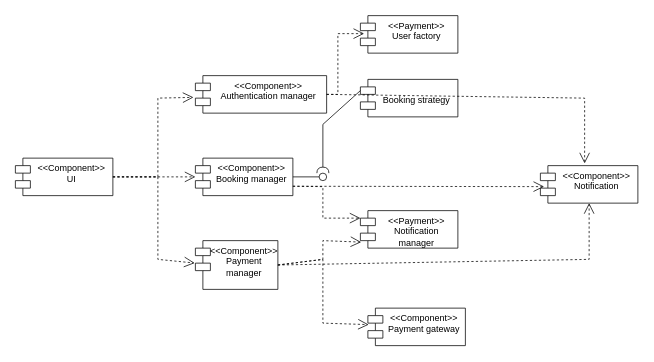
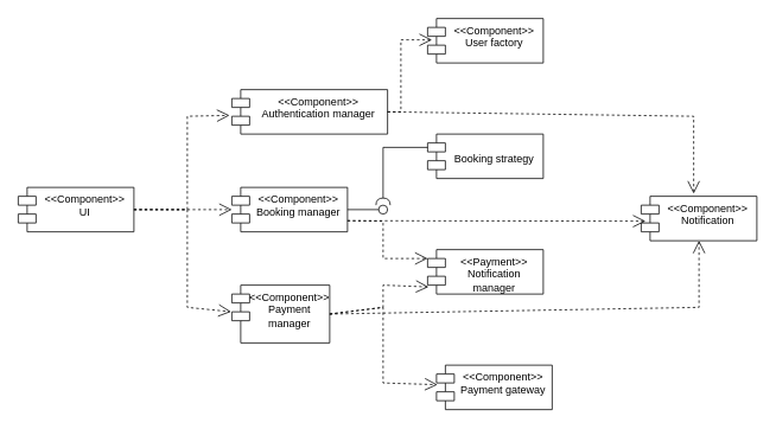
- <mxCell id="7" value="&amp;lt;&amp;lt;Payment&amp;gt;&amp;gt;&lt;div&gt;User factory&lt;/div&gt;" style="shape=module;align=left;spacingLeft=20;align=center;verticalAlign=top;whiteSpace=wrap;html=1;" vertex="1" parent="1"><mxGeometry x="480" y="20" width="130" height="50" as="geometry" /></mxCell>
+ <mxCell id="7" value="&amp;lt;&amp;lt;Component&amp;gt;&amp;gt;&lt;div&gt;User factory&lt;/div&gt;" style="shape=module;align=left;spacingLeft=20;align=center;verticalAlign=top;whiteSpace=wrap;html=1;" vertex="1" parent="1"><mxGeometry x="480" y="20" width="130" height="50" as="geometry" /></mxCell>
- <mxCell id="8" value="&lt;div&gt;&lt;br&gt;&lt;/div&gt;&lt;div&gt;Booking strategy&lt;/div&gt;" style="shape=module;align=left;spacingLeft=20;align=center;verticalAlign=top;whiteSpace=wrap;html=1;" vertex="1" parent="1"><mxGeometry x="480" y="105" width="130" height="50" as="geometry" /></mxCell>
+ <mxCell id="8" value="&lt;div&gt;&lt;br&gt;&lt;/div&gt;&lt;div&gt;Booking strategy&lt;/div&gt;" style="shape=module;align=left;spacingLeft=20;align=center;verticalAlign=top;whiteSpace=wrap;html=1;" vertex="1" parent="1"><mxGeometry x="480" y="150" width="130" height="50" as="geometry" /></mxCell>
